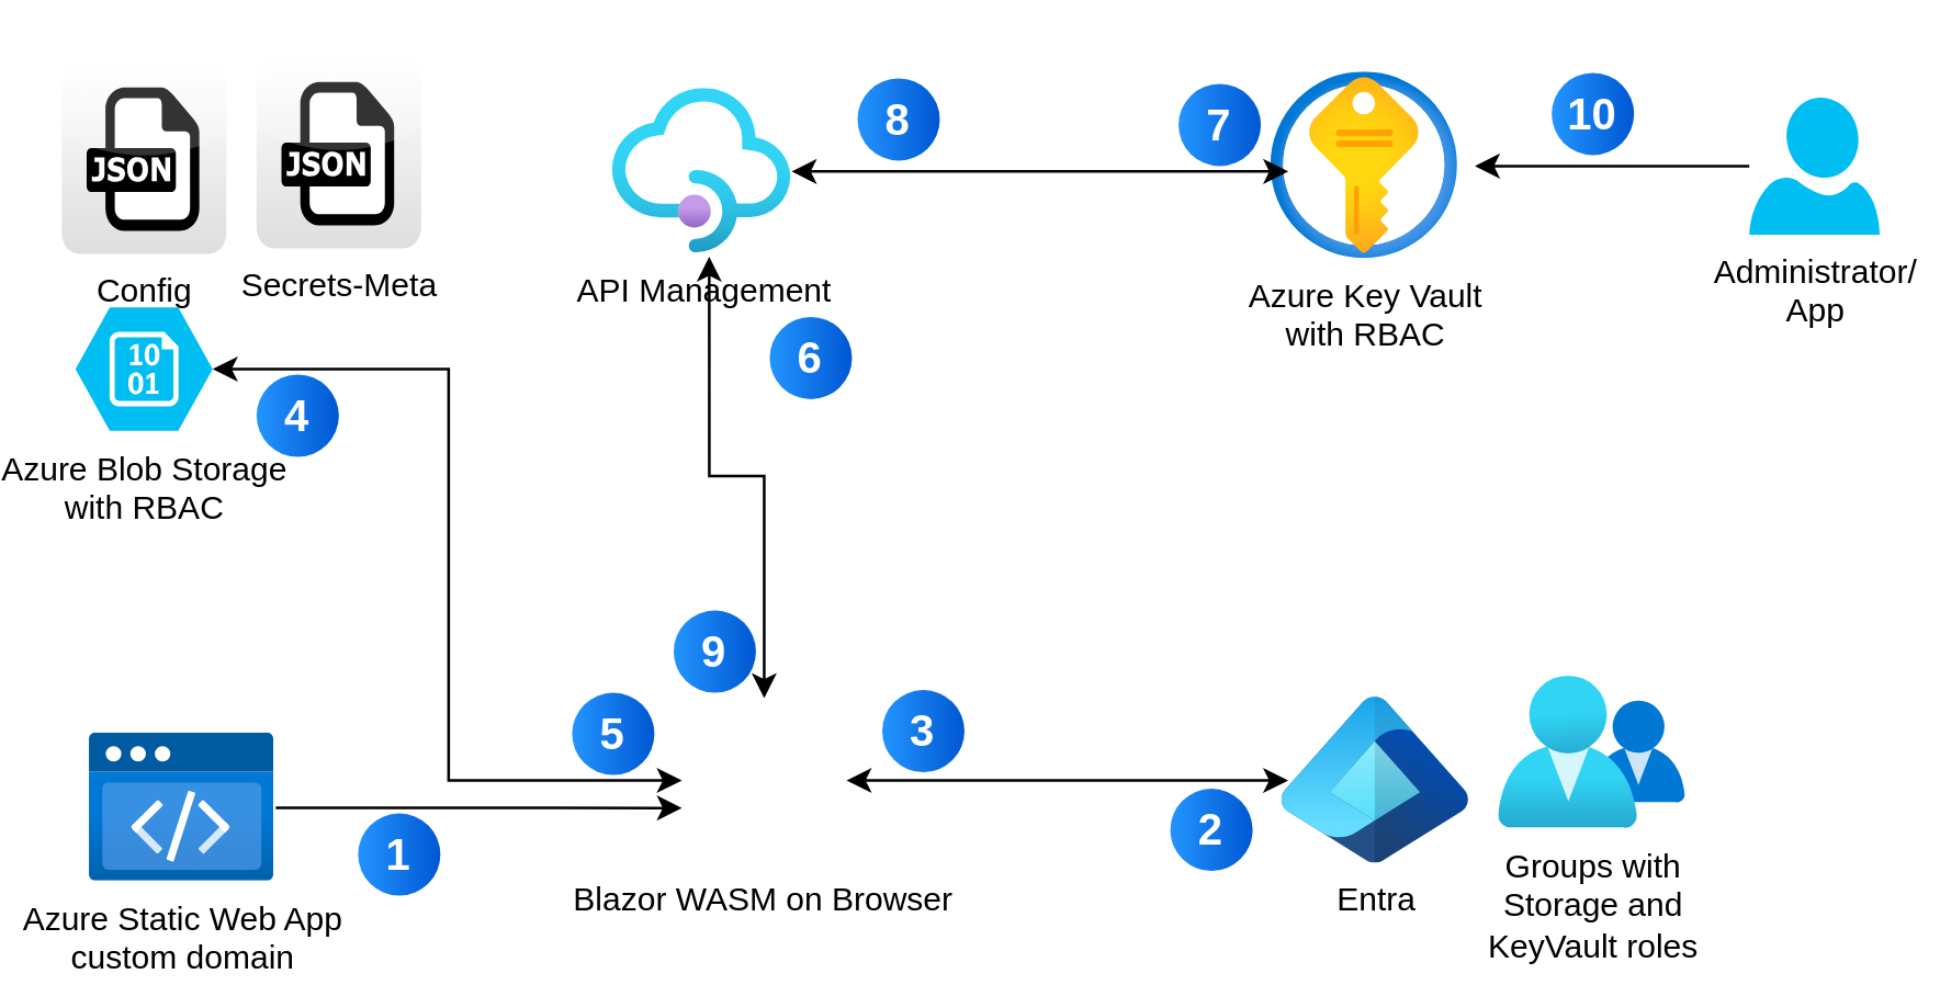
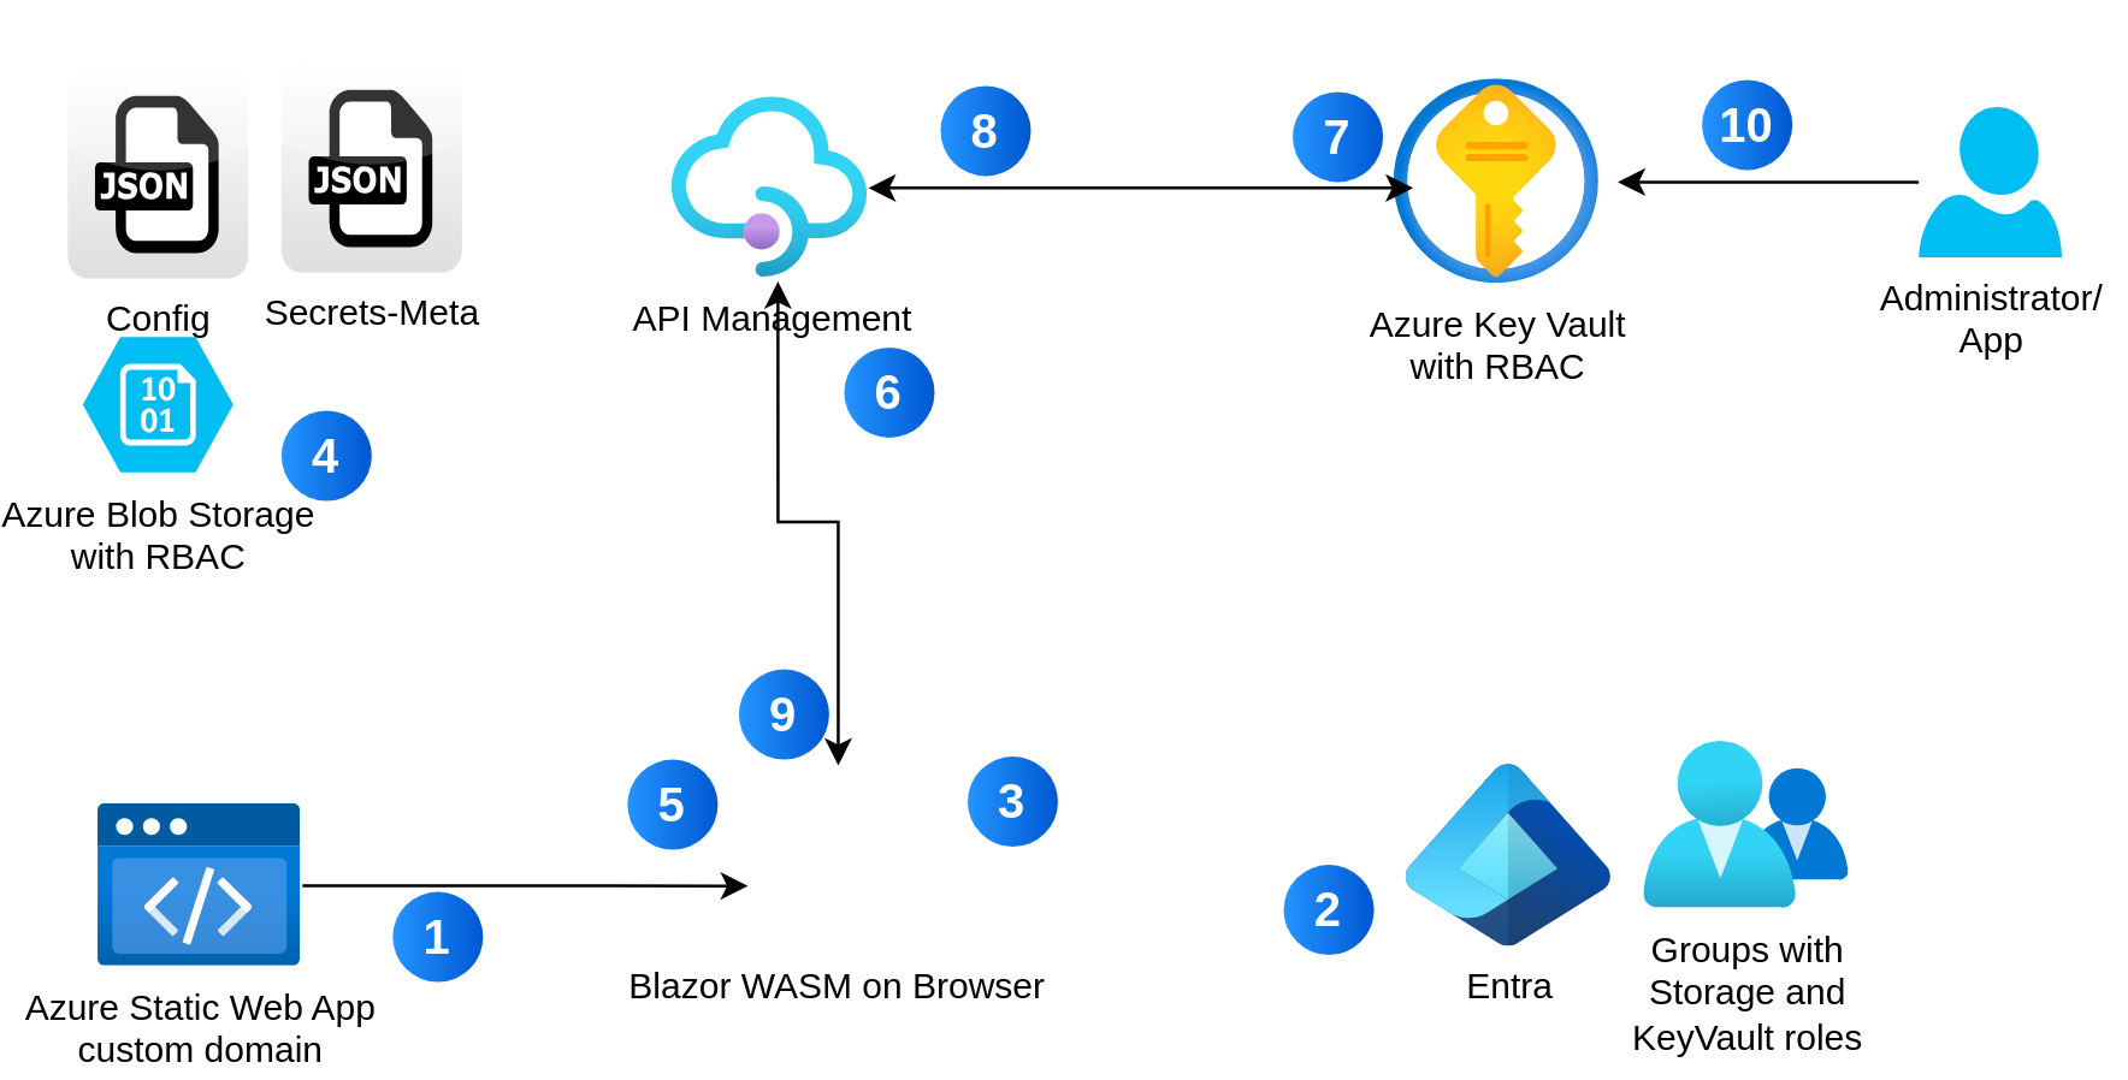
- <mxCell id="14" style="edgeStyle=orthogonalEdgeStyle;rounded=0;orthogonalLoop=1;jettySize=auto;html=1;entryX=1;entryY=0.5;entryDx=0;entryDy=0;entryPerimeter=0;startArrow=classic;startFill=1;" edge="1" parent="1" source="3" target="5"><mxGeometry relative="1" as="geometry"><Array as="points"><mxPoint x="161" y="284" /><mxPoint x="161" y="134" /></Array></mxGeometry></mxCell>
- <mxCell id="7" style="edgeStyle=orthogonalEdgeStyle;rounded=0;orthogonalLoop=1;jettySize=auto;html=1;entryX=0.029;entryY=0.496;entryDx=0;entryDy=0;entryPerimeter=0;startArrow=classic;startFill=1;" edge="1" parent="1" source="3" target="6"><mxGeometry relative="1" as="geometry" /></mxCell>
